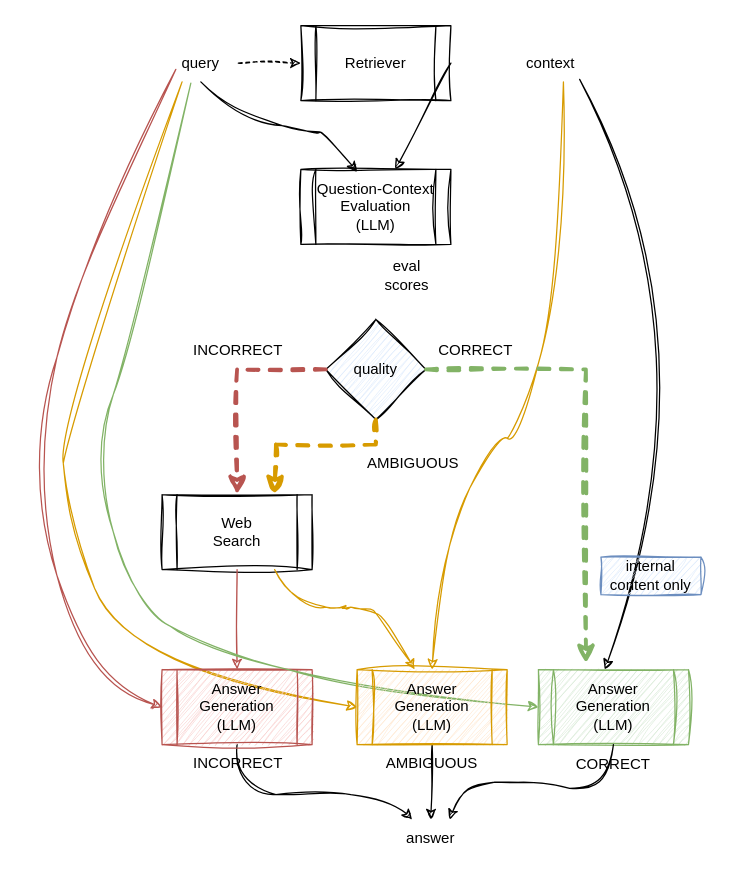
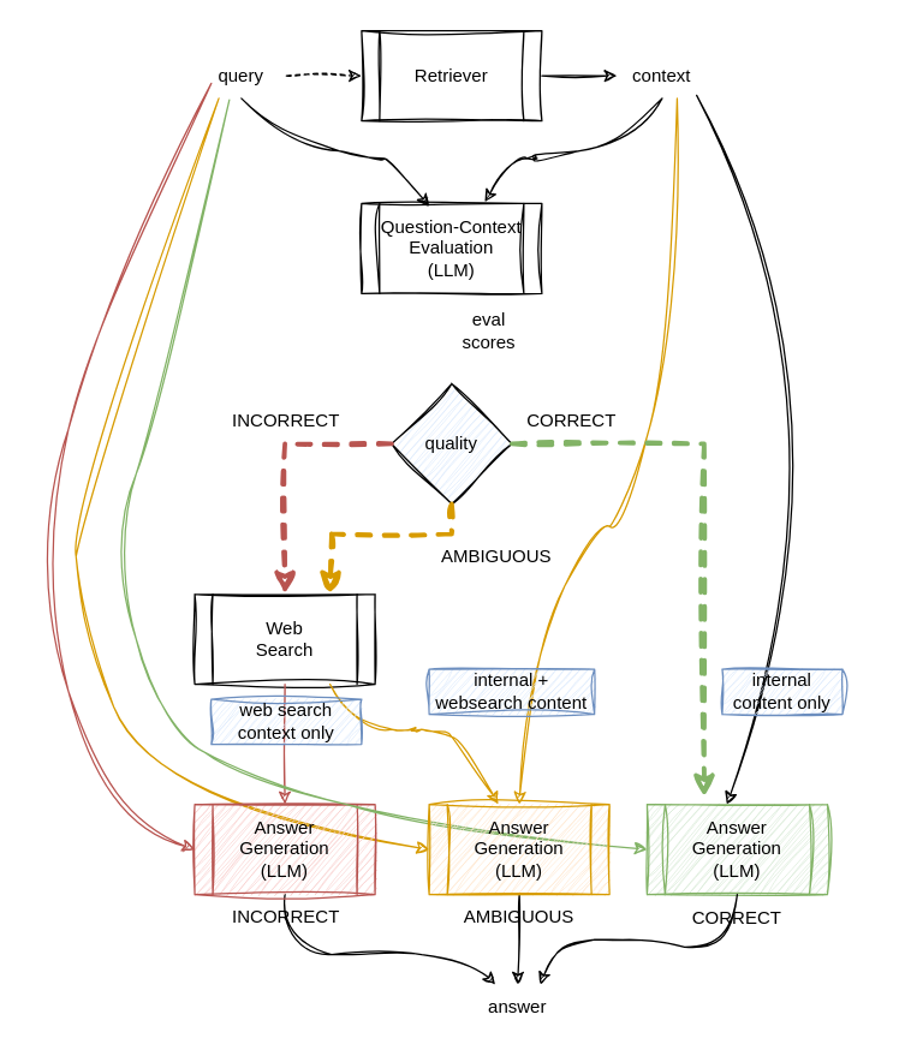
+ <mxCell id="11" value="" style="curved=1;endArrow=classic;html=1;rounded=0;exitX=0.5;exitY=1;exitDx=0;exitDy=0;entryX=0.683;entryY=-0.017;entryDx=0;entryDy=0;entryPerimeter=0;sketch=1;curveFitting=1;jiggle=2;" edge="1" parent="1" source="4" target="5"><mxGeometry width="50" height="50" relative="1" as="geometry"><mxPoint x="350" y="435" as="sourcePoint" /><mxPoint x="400" y="385" as="targetPoint" /><Array as="points"><mxPoint x="420" y="95" /><mxPoint x="350" y="105" /><mxPoint x="360" y="105" /><mxPoint x="340" y="105" /></Array></mxGeometry></mxCell>
- <mxCell id="8" value="" style="endArrow=classic;html=1;rounded=0;exitX=1;exitY=0.5;exitDx=0;exitDy=0;sketch=1;curveFitting=1;jiggle=2;" edge="1" parent="1" source="3" target="5"><mxGeometry width="50" height="50" relative="1" as="geometry"><mxPoint x="350" y="435" as="sourcePoint" /><mxPoint x="400" y="385" as="targetPoint" /></mxGeometry></mxCell>
+ <mxCell id="8" value="" style="endArrow=classic;html=1;rounded=0;exitX=1;exitY=0.5;exitDx=0;exitDy=0;entryX=0;entryY=0.5;entryDx=0;entryDy=0;sketch=1;curveFitting=1;jiggle=2;" edge="1" parent="1" source="3" target="4"><mxGeometry width="50" height="50" relative="1" as="geometry"><mxPoint x="350" y="435" as="sourcePoint" /><mxPoint x="400" y="385" as="targetPoint" /></mxGeometry></mxCell>
+ <mxCell id="37" value="internal + websearch content" style="text;html=1;align=center;verticalAlign=middle;whiteSpace=wrap;rounded=0;fillColor=#dae8fc;strokeColor=#6c8ebf;sketch=1;curveFitting=1;jiggle=2;" vertex="1" parent="1"><mxGeometry x="285" y="445" width="110" height="30" as="geometry" /></mxCell>
+ <mxCell id="36" value="web search&lt;br&gt;context only" style="text;html=1;align=center;verticalAlign=middle;whiteSpace=wrap;rounded=0;fillColor=#dae8fc;strokeColor=#6c8ebf;sketch=1;curveFitting=1;jiggle=2;" vertex="1" parent="1"><mxGeometry x="140" y="465" width="100" height="30" as="geometry" /></mxCell>
